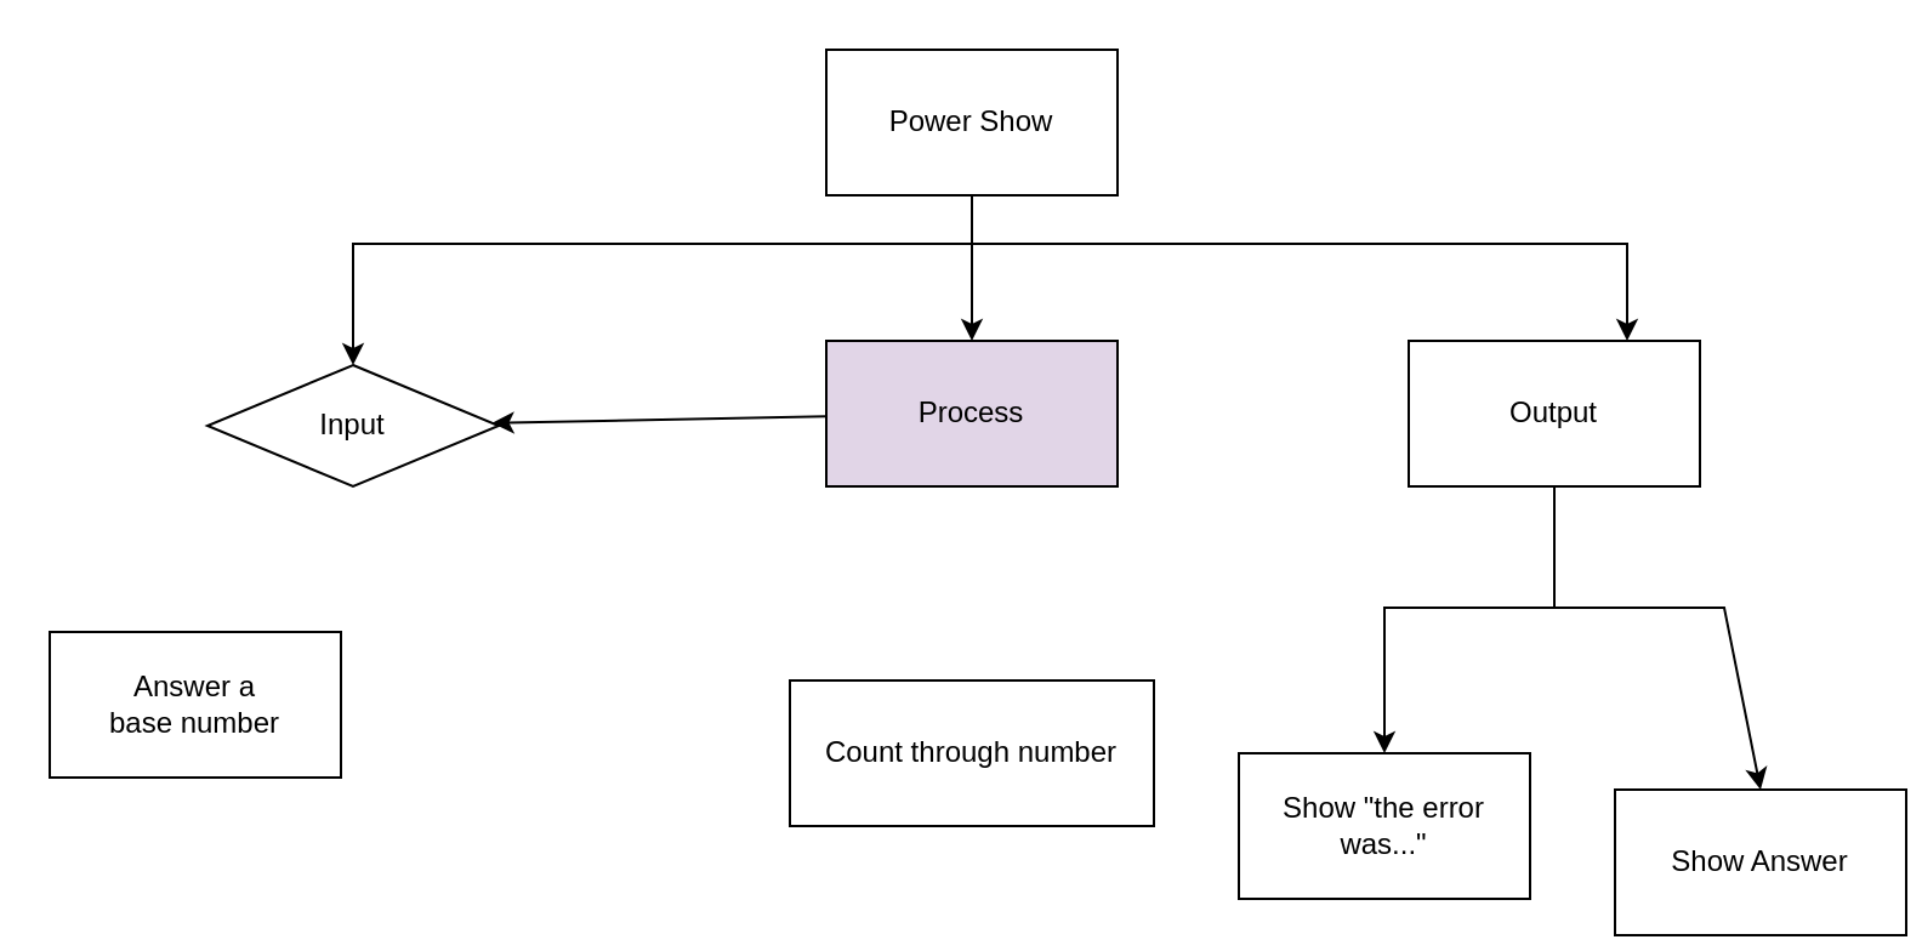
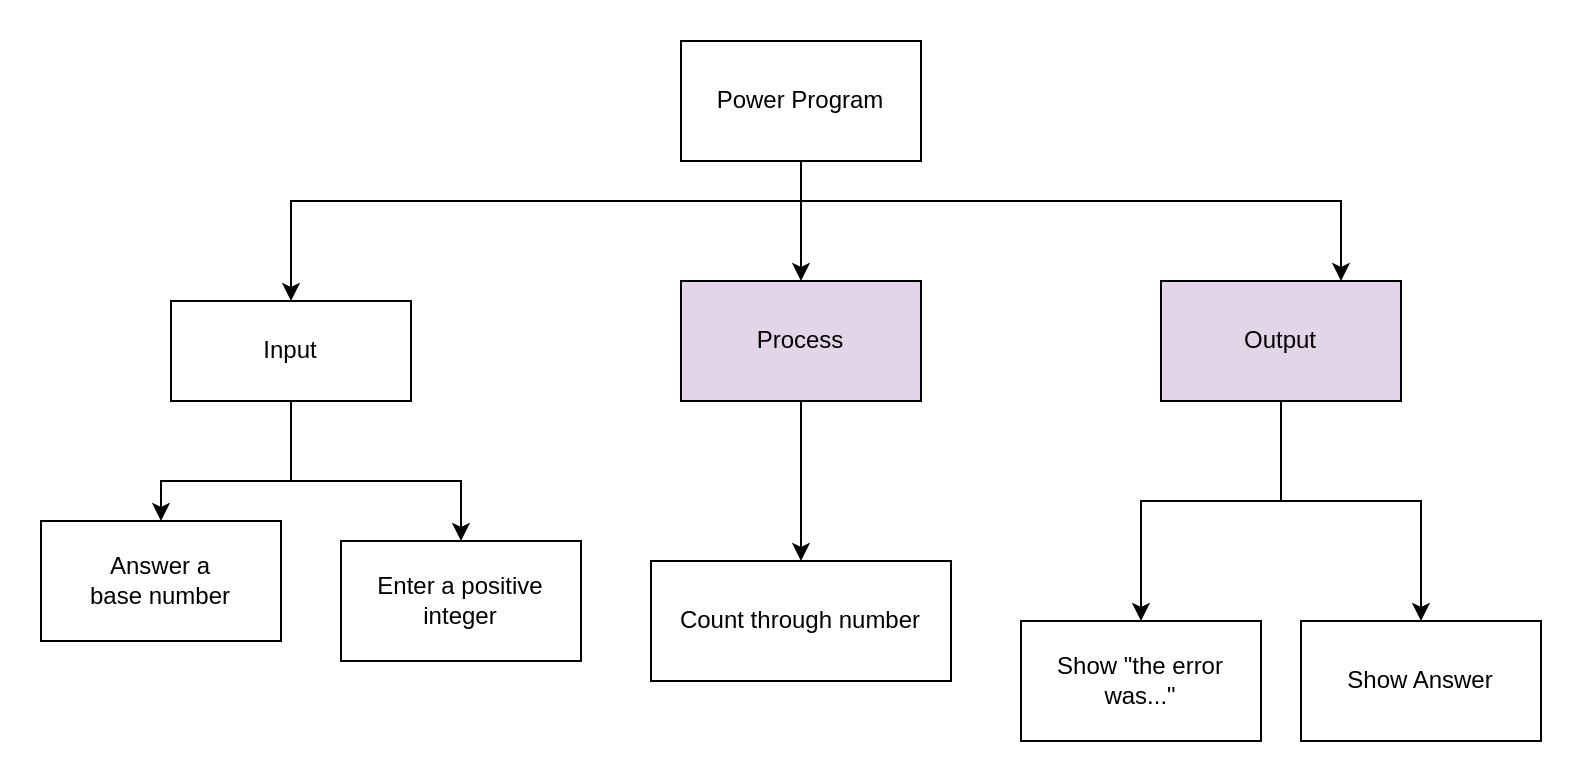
- <mxCell id="5" value="Power Show" style="rounded=0;whiteSpace=wrap;html=1;" vertex="1" parent="1"><mxGeometry x="340" y="20" width="120" height="60" as="geometry" /></mxCell>
+ <mxCell id="5" value="Power Program" style="rounded=0;whiteSpace=wrap;html=1;" vertex="1" parent="1"><mxGeometry x="340" y="20" width="120" height="60" as="geometry" /></mxCell>
- <mxCell id="10" value="Output" style="rounded=0;whiteSpace=wrap;html=1;" vertex="1" parent="1"><mxGeometry x="580" y="140" width="120" height="60" as="geometry" /></mxCell>
+ <mxCell id="10" value="Output" style="rounded=0;whiteSpace=wrap;html=1;fillColor=#e1d5e7;" vertex="1" parent="1"><mxGeometry x="580" y="140" width="120" height="60" as="geometry" /></mxCell>
- <mxCell id="6" value="" style="edgeStyle=none;html=1;" edge="1" parent="1" source="7" target="13"><mxGeometry relative="1" as="geometry" /></mxCell>
+ <mxCell id="6" value="" style="edgeStyle=none;html=1;" edge="1" parent="1" source="7" target="15"><mxGeometry relative="1" as="geometry" /></mxCell>
- <mxCell id="13" value="Input" style="rhombus;whiteSpace=wrap;html=1;" vertex="1" parent="1"><mxGeometry x="85" y="150" width="120" height="50" as="geometry" /></mxCell>
+ <mxCell id="13" value="Input" style="rounded=0;whiteSpace=wrap;html=1;" vertex="1" parent="1"><mxGeometry x="85" y="150" width="120" height="50" as="geometry" /></mxCell>
+ <mxCell id="12" style="edgeStyle=none;rounded=0;html=1;entryX=0.5;entryY=0;entryDx=0;entryDy=0;" edge="1" parent="1" source="13" target="14"><mxGeometry relative="1" as="geometry"><Array as="points"><mxPoint x="145" y="240" /><mxPoint x="80" y="240" /></Array></mxGeometry></mxCell>
+ <mxCell id="11" style="edgeStyle=none;rounded=0;html=1;entryX=0.5;entryY=0;entryDx=0;entryDy=0;" edge="1" parent="1" source="13" target="18"><mxGeometry relative="1" as="geometry"><Array as="points"><mxPoint x="145" y="240" /><mxPoint x="230" y="240" /></Array></mxGeometry></mxCell>
+ <mxCell id="18" value="Enter a positive integer" style="rounded=0;whiteSpace=wrap;html=1;" vertex="1" parent="1"><mxGeometry x="170" y="270" width="120" height="60" as="geometry" /></mxCell>
- <mxCell id="17" value="Show Answer" style="rounded=0;whiteSpace=wrap;html=1;" vertex="1" parent="1"><mxGeometry x="665" y="325" width="120" height="60" as="geometry" /></mxCell>
+ <mxCell id="17" value="Show Answer" style="rounded=0;whiteSpace=wrap;html=1;" vertex="1" parent="1"><mxGeometry x="650" y="310" width="120" height="60" as="geometry" /></mxCell>
